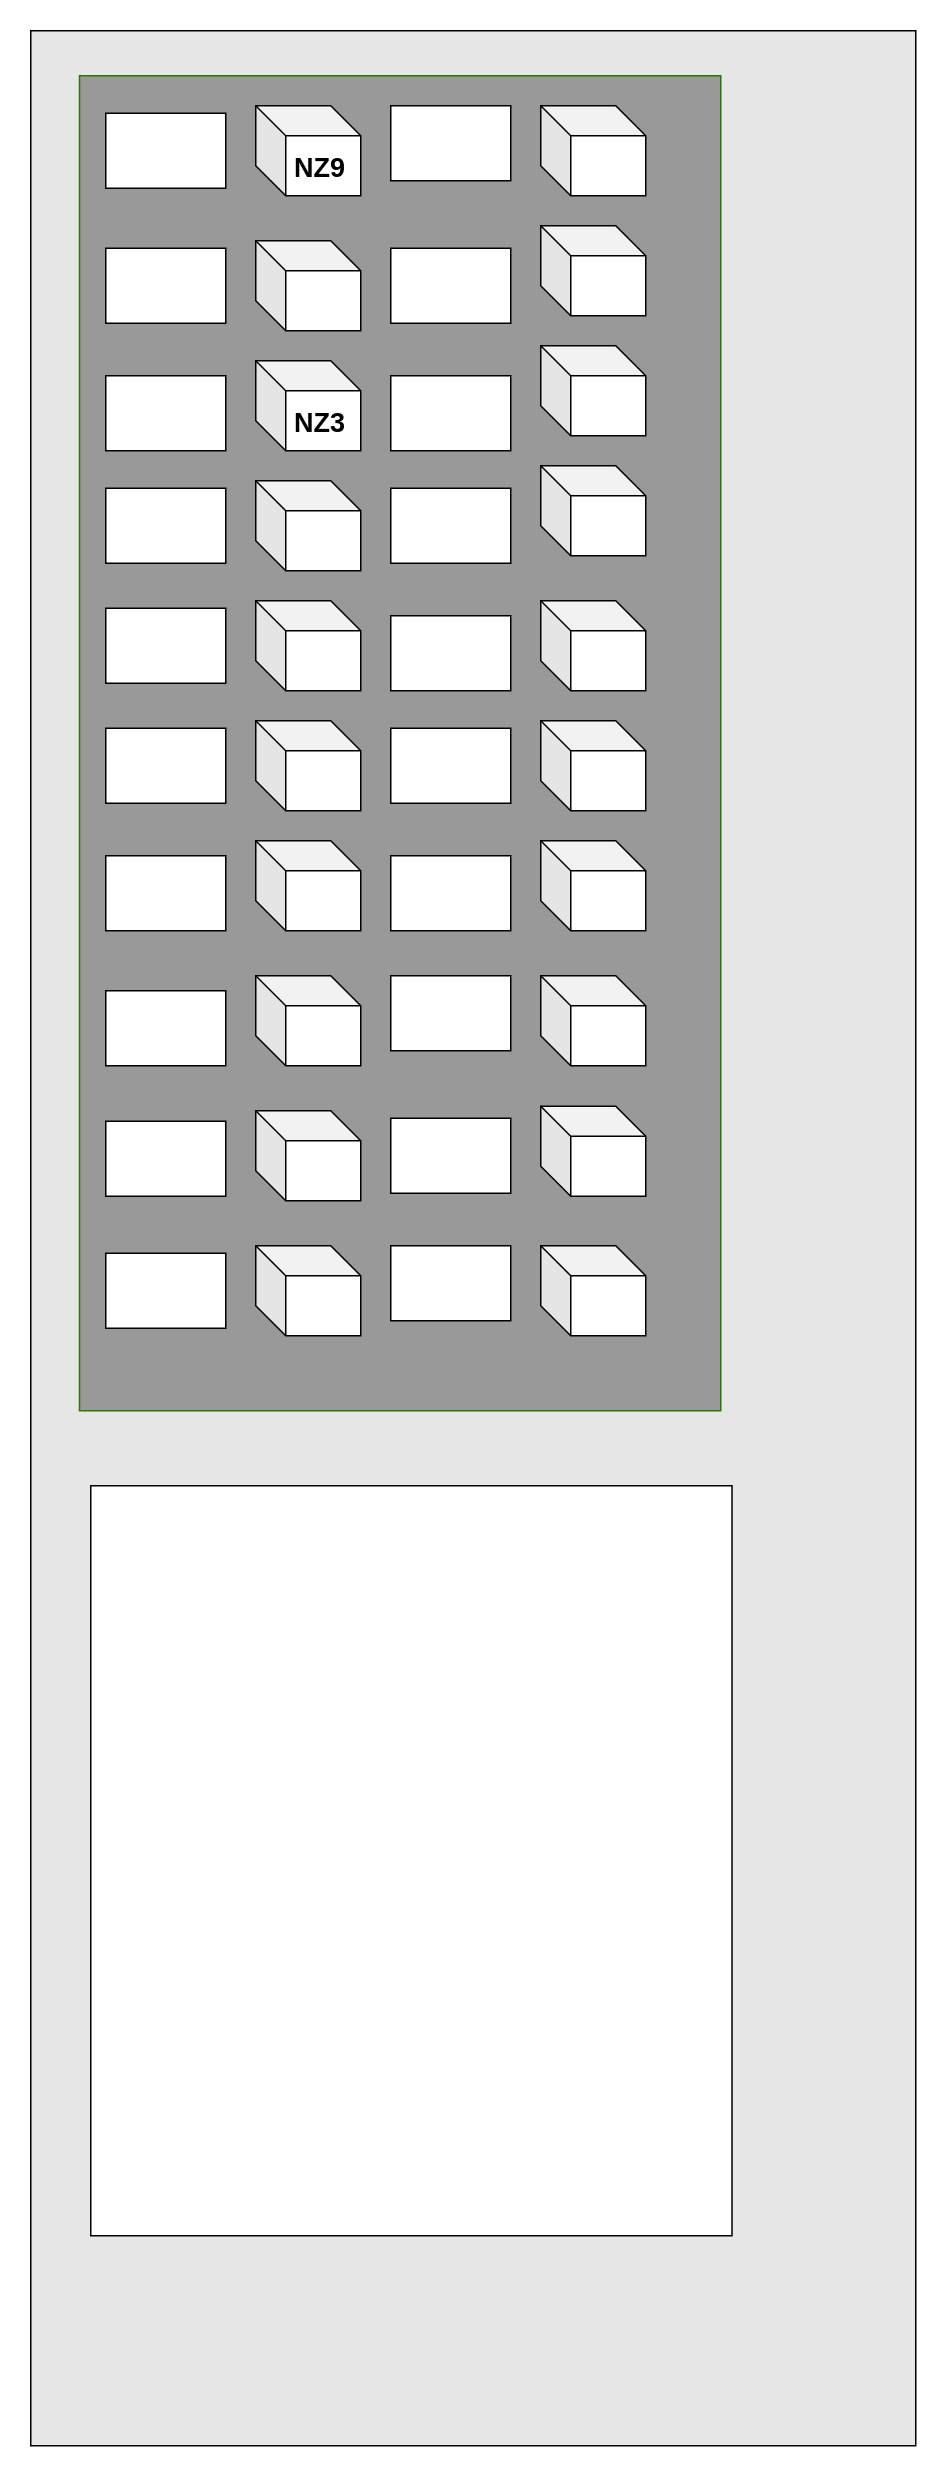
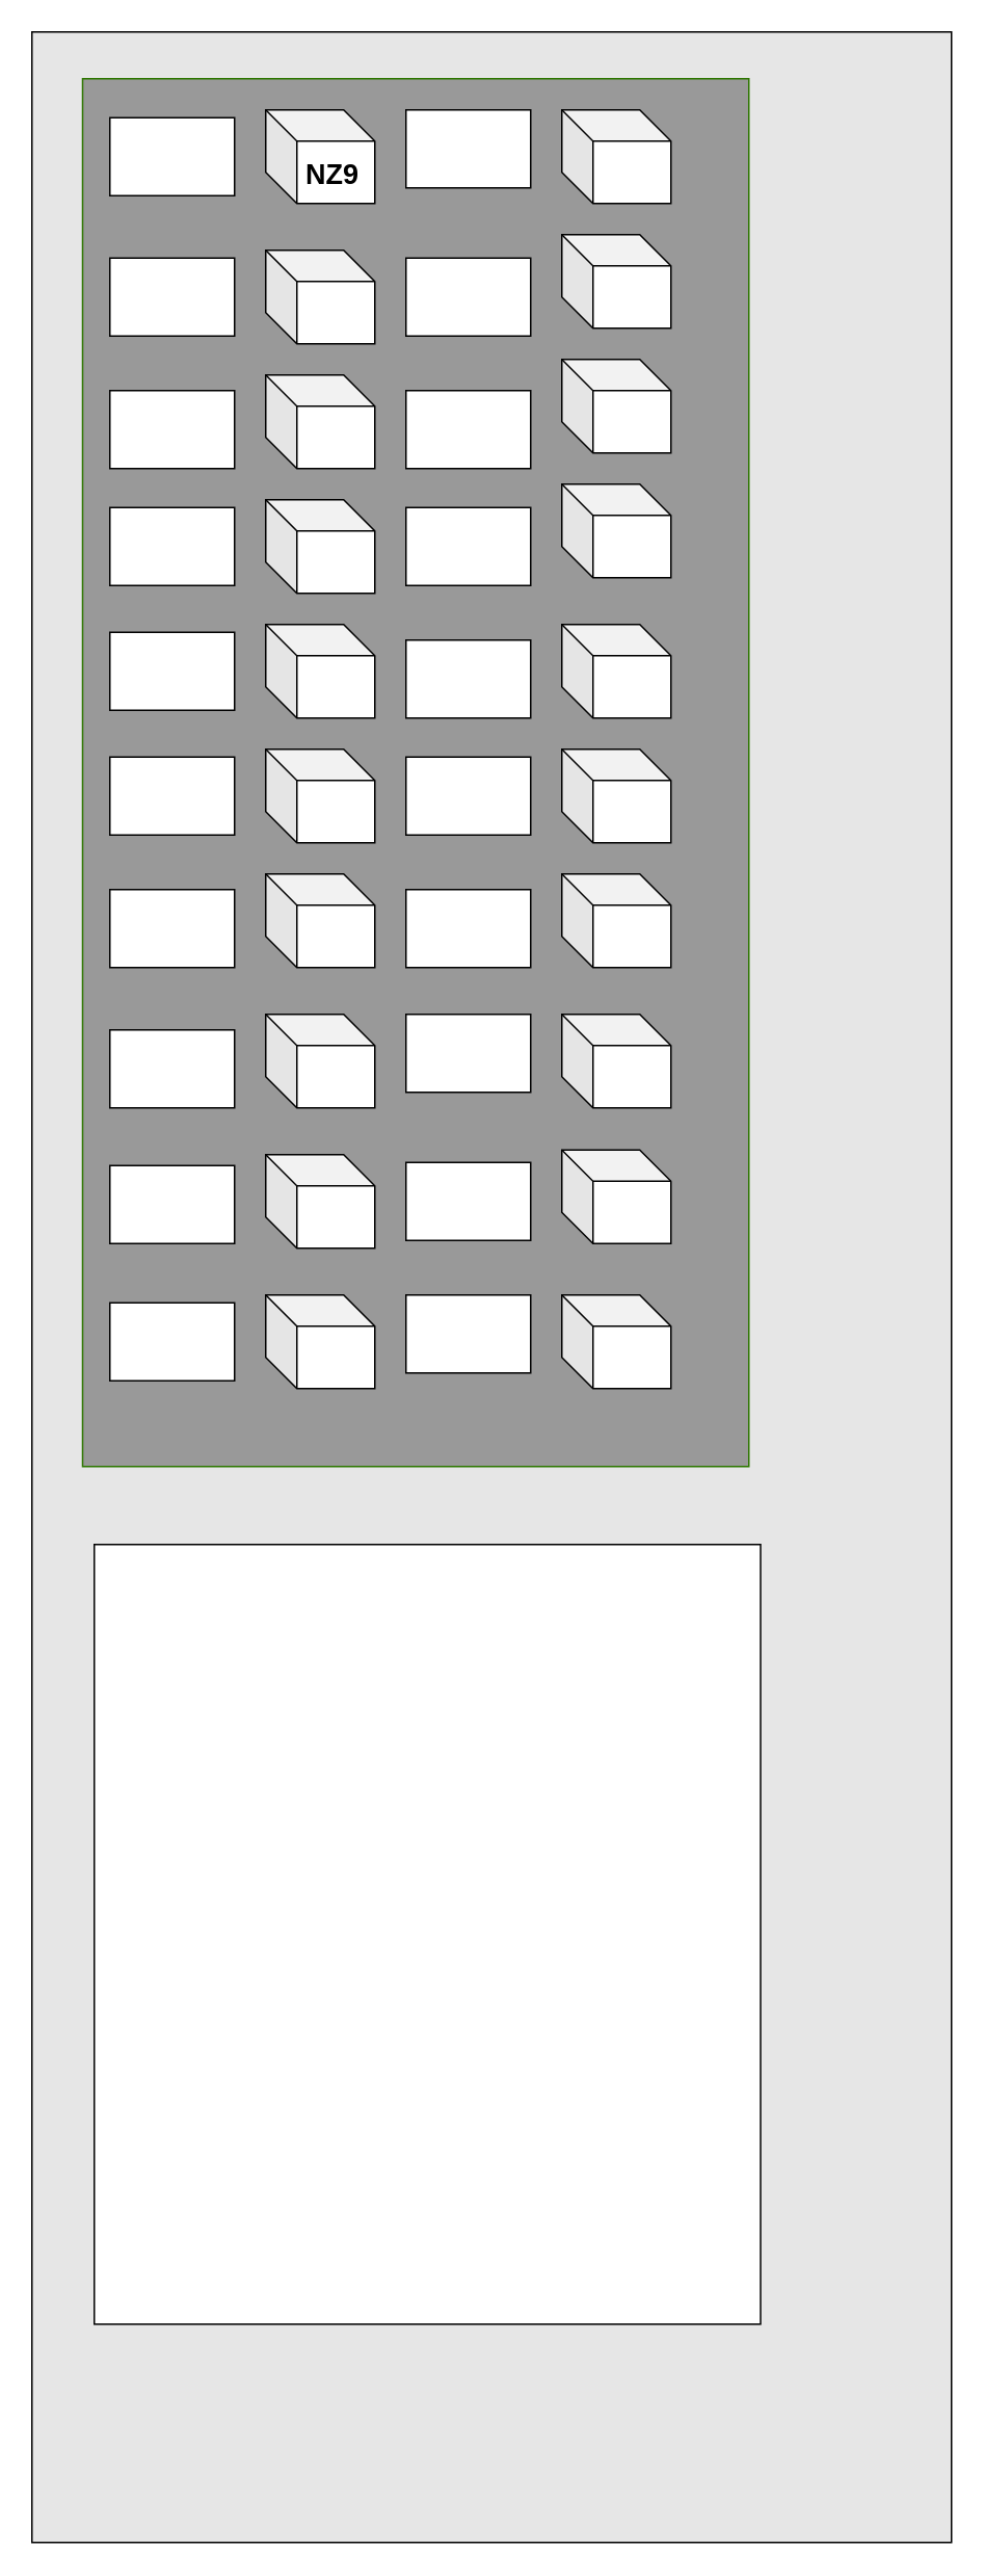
- <mxCell id="46" value="&lt;font style=&quot;font-size: 18px;&quot;&gt;NZ3&lt;br&gt;&lt;br&gt;&lt;br&gt;&lt;/font&gt;" style="text;strokeColor=none;fillColor=none;spacingLeft=4;spacingRight=4;overflow=hidden;rotatable=0;points=[[0,0.5],[1,0.5]];portConstraint=eastwest;fontSize=12;whiteSpace=wrap;html=1;fontStyle=1;strokeWidth=5;" vertex="1" parent="1"><mxGeometry x="190" y="265" width="50" height="35" as="geometry" /></mxCell>
